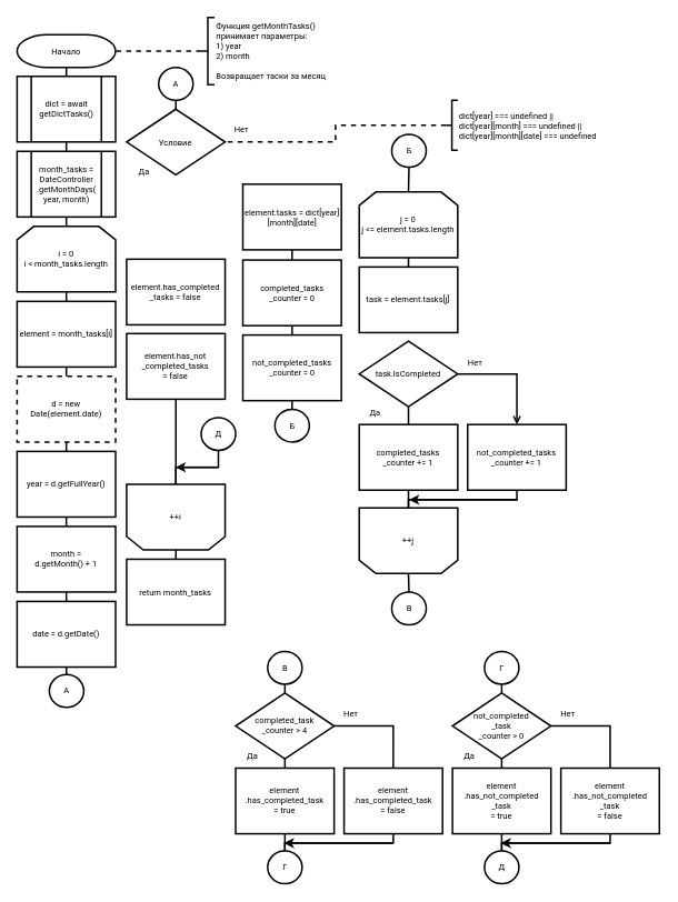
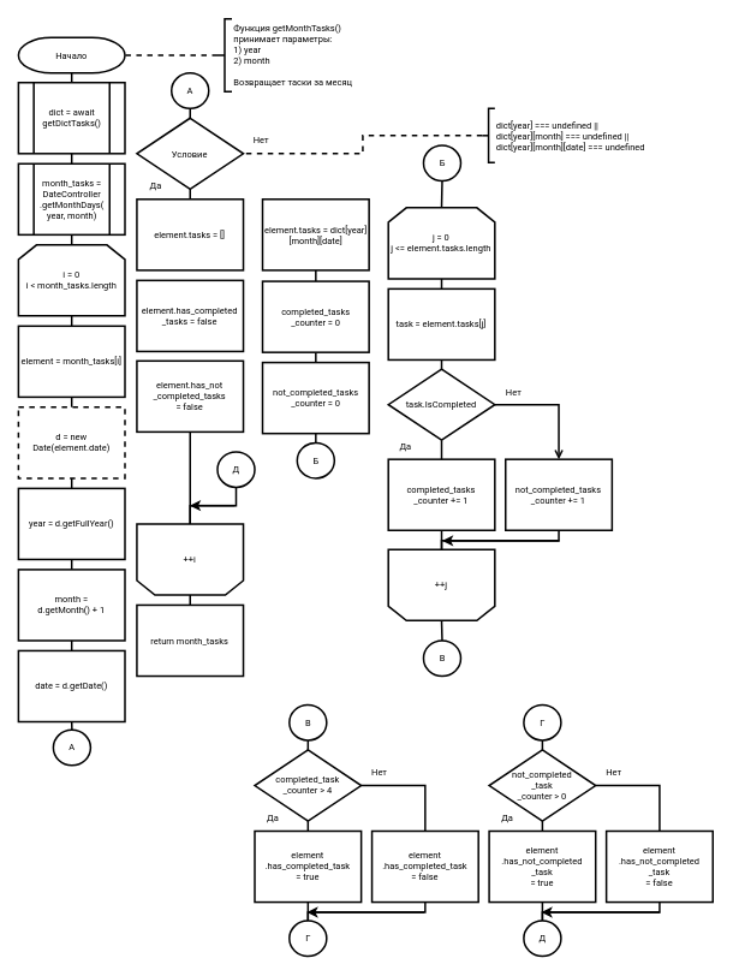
+ <mxCell id="22" style="edgeStyle=orthogonalEdgeStyle;rounded=0;orthogonalLoop=1;jettySize=auto;html=1;exitX=0.5;exitY=1;exitDx=0;exitDy=0;exitPerimeter=0;entryX=0.5;entryY=0;entryDx=0;entryDy=0;fontFamily=Roboto;fontSource=https%3A%2F%2Ffonts.googleapis.com%2Fcss%3Ffamily%3DRoboto;fontSize=10;endArrow=none;endFill=0;strokeWidth=2;" parent="1" source="23" target="29" edge="1"><mxGeometry relative="1" as="geometry" /></mxCell>
+ <mxCell id="29" value="element.tasks = []" style="rounded=0;whiteSpace=wrap;html=1;absoluteArcSize=1;arcSize=14;strokeWidth=2;fontFamily=Roboto;fontSource=https%3A%2F%2Ffonts.googleapis.com%2Fcss%3Ffamily%3DRoboto;fontSize=10;" parent="1" vertex="1"><mxGeometry x="151.34" y="220.37" width="118.11" height="78.74" as="geometry" /></mxCell>
+ <mxCell id="41" style="edgeStyle=orthogonalEdgeStyle;rounded=0;orthogonalLoop=1;jettySize=auto;html=1;exitX=0.5;exitY=1;exitDx=0;exitDy=0;entryX=0.5;entryY=0;entryDx=0;entryDy=0;entryPerimeter=0;endArrow=none;endFill=0;strokeWidth=2;fontFamily=Roboto;fontSource=https%3A%2F%2Ffonts.googleapis.com%2Fcss%3Ffamily%3DRoboto;fontSize=10;" parent="1" source="42" target="45" edge="1"><mxGeometry relative="1" as="geometry" /></mxCell>
